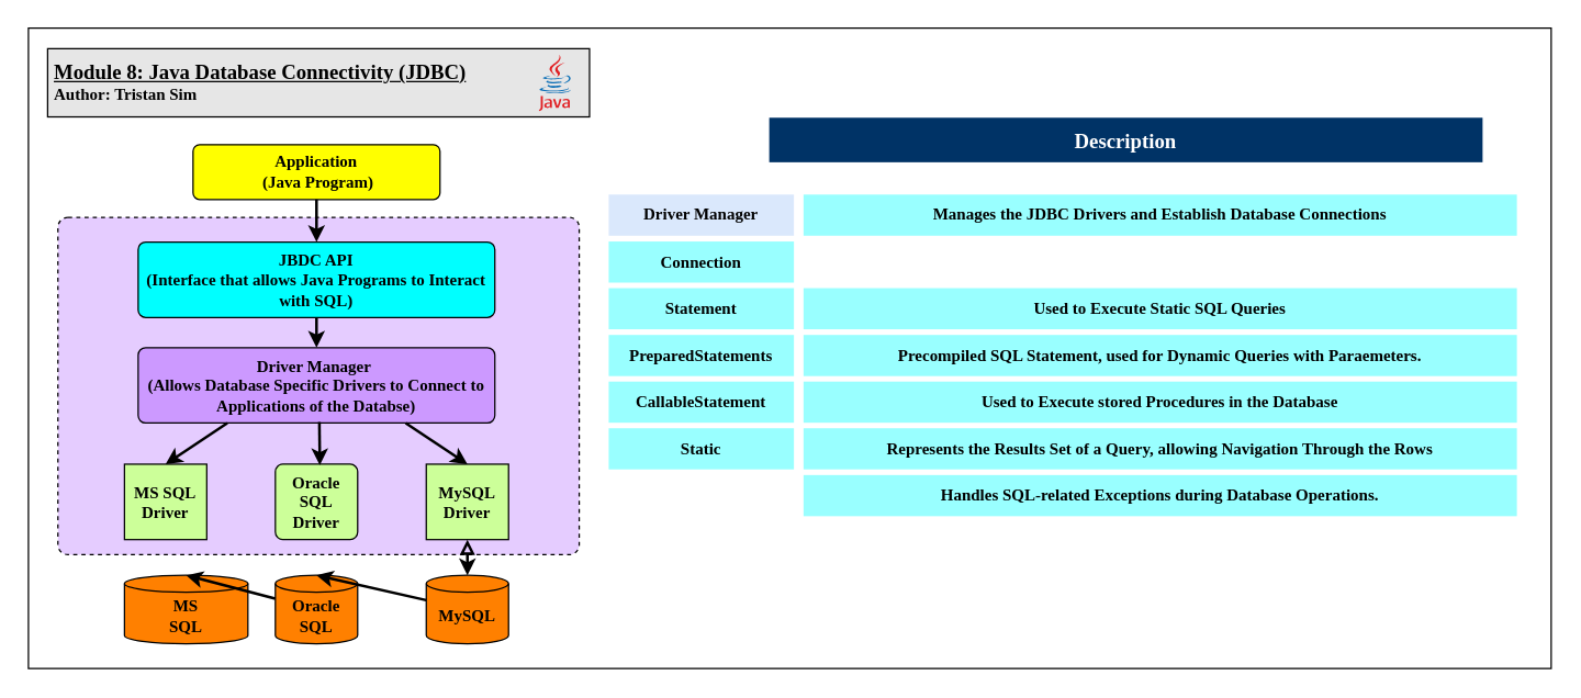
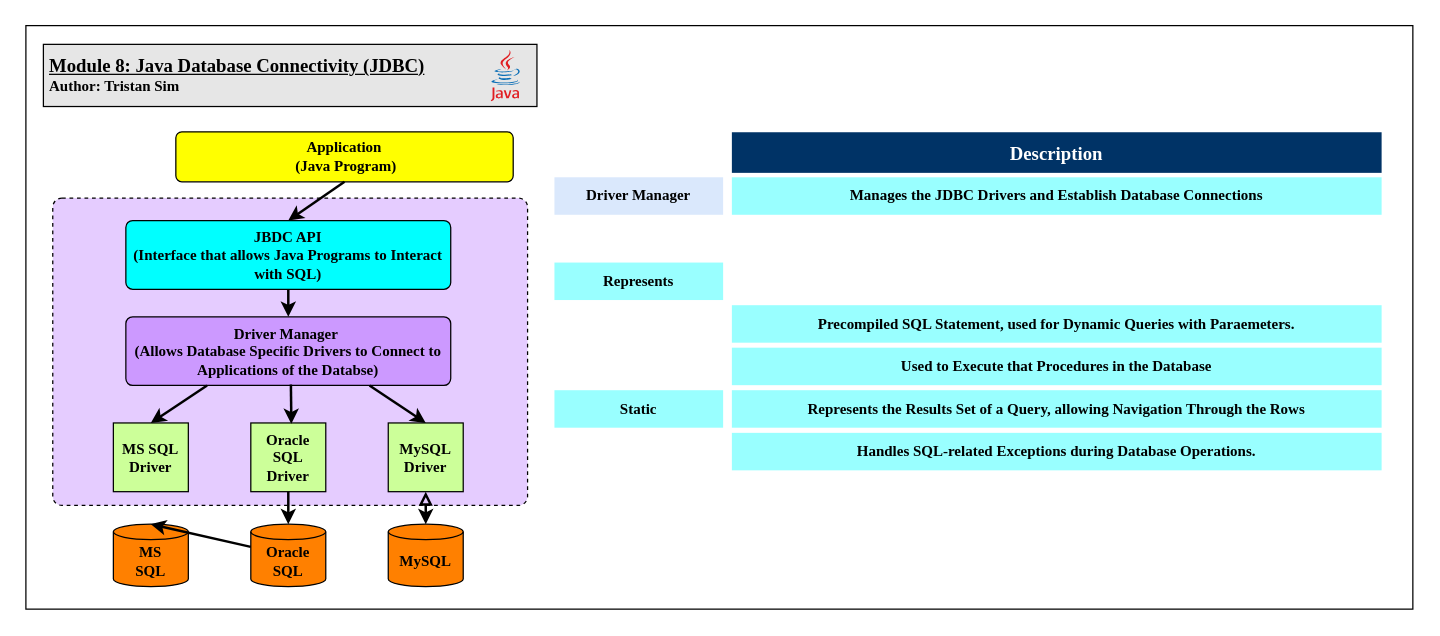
- <mxCell id="23" value="&lt;font face=&quot;Comic Sans MS&quot;&gt;&lt;b&gt;Description&lt;/b&gt;&lt;/font&gt;" style="rounded=0;whiteSpace=wrap;html=1;fillColor=#003366;fontColor=#FFFFFF;strokeColor=none;align=center;spacing=12;fontSize=15;" parent="1" vertex="1"><mxGeometry x="560" y="85.34" width="520" height="32.5" as="geometry" /></mxCell>
+ <mxCell id="23" value="&lt;font face=&quot;Comic Sans MS&quot;&gt;&lt;b&gt;Description&lt;/b&gt;&lt;/font&gt;" style="rounded=0;whiteSpace=wrap;html=1;fillColor=#003366;fontColor=#FFFFFF;strokeColor=none;align=center;spacing=12;fontSize=15;" parent="1" vertex="1"><mxGeometry x="585" y="105.34" width="520" height="32.5" as="geometry" /></mxCell>
- <mxCell id="5" value="&lt;b style=&quot;color: rgb(0, 0, 0); font-family: &amp;quot;Comic Sans MS&amp;quot;; text-align: left;&quot;&gt;Application&lt;/b&gt;&lt;div&gt;&lt;b style=&quot;color: rgb(0, 0, 0); font-family: &amp;quot;Comic Sans MS&amp;quot;; text-align: left;&quot;&gt;&amp;nbsp;(Java Program)&lt;/b&gt;&lt;/div&gt;" style="rounded=1;whiteSpace=wrap;html=1;arcSize=12;fillColor=#FFFF00;strokeColor=#000000;" parent="1" vertex="1"><mxGeometry x="140" y="105" width="180" height="40" as="geometry" /></mxCell>
+ <mxCell id="5" value="&lt;b style=&quot;color: rgb(0, 0, 0); font-family: &amp;quot;Comic Sans MS&amp;quot;; text-align: left;&quot;&gt;Application&lt;/b&gt;&lt;div&gt;&lt;b style=&quot;color: rgb(0, 0, 0); font-family: &amp;quot;Comic Sans MS&amp;quot;; text-align: left;&quot;&gt;&amp;nbsp;(Java Program)&lt;/b&gt;&lt;/div&gt;" style="rounded=1;whiteSpace=wrap;html=1;arcSize=12;fillColor=#FFFF00;strokeColor=#000000;" parent="1" vertex="1"><mxGeometry x="140" y="105" width="270" height="40" as="geometry" /></mxCell>
- <mxCell id="26" value="&lt;font face=&quot;Comic Sans MS&quot;&gt;&lt;b&gt;Connection&lt;/b&gt;&lt;/font&gt;" style="rounded=0;whiteSpace=wrap;html=1;fillColor=#99FFFF;fontColor=#000000;strokeColor=none;align=center;spacing=12;fontSize=12;" parent="1" vertex="1"><mxGeometry x="443" y="175.6" width="135" height="30" as="geometry" /></mxCell>
- <mxCell id="28" value="&lt;font face=&quot;Comic Sans MS&quot;&gt;&lt;b&gt;Used to Execute Static SQL Queries&lt;/b&gt;&lt;/font&gt;" style="rounded=0;whiteSpace=wrap;html=1;fillColor=#99FFFF;fontColor=#000000;strokeColor=none;align=center;spacing=12;fontSize=12;" parent="1" vertex="1"><mxGeometry x="585" y="209.63" width="520" height="30" as="geometry" /></mxCell>
- <mxCell id="27" value="&lt;font face=&quot;Comic Sans MS&quot;&gt;&lt;b&gt;Statement&lt;/b&gt;&lt;/font&gt;" style="rounded=0;whiteSpace=wrap;html=1;fillColor=#99FFFF;fontColor=#000000;strokeColor=none;align=center;spacing=12;fontSize=12;" parent="1" vertex="1"><mxGeometry x="443" y="209.63" width="135" height="30" as="geometry" /></mxCell>
+ <mxCell id="27" value="&lt;font face=&quot;Comic Sans MS&quot;&gt;&lt;b&gt;Represents&lt;/b&gt;&lt;/font&gt;" style="rounded=0;whiteSpace=wrap;html=1;fillColor=#99FFFF;fontColor=#000000;strokeColor=none;align=center;spacing=12;fontSize=12;" parent="1" vertex="1"><mxGeometry x="443" y="209.63" width="135" height="30" as="geometry" /></mxCell>
- <mxCell id="29" value="&lt;font face=&quot;Comic Sans MS&quot;&gt;&lt;b&gt;PreparedStatements&lt;/b&gt;&lt;/font&gt;" style="rounded=0;whiteSpace=wrap;html=1;fillColor=#99FFFF;fontColor=#000000;strokeColor=none;align=center;spacing=12;fontSize=12;" parent="1" vertex="1"><mxGeometry x="443" y="243.76" width="135" height="30" as="geometry" /></mxCell>
- <mxCell id="31" value="&lt;font face=&quot;Comic Sans MS&quot;&gt;&lt;b&gt;CallableStatement&lt;/b&gt;&lt;/font&gt;" style="rounded=0;whiteSpace=wrap;html=1;fillColor=#99FFFF;fontColor=#000000;strokeColor=none;align=center;spacing=12;fontSize=12;" parent="1" vertex="1"><mxGeometry x="443" y="277.76" width="135" height="30" as="geometry" /></mxCell>
- <mxCell id="32" value="&lt;font face=&quot;Comic Sans MS&quot;&gt;&lt;b&gt;Used to Execute stored Procedures in the Database&lt;/b&gt;&lt;/font&gt;" style="rounded=0;whiteSpace=wrap;html=1;fillColor=#99FFFF;fontColor=#000000;strokeColor=none;align=center;spacing=12;fontSize=12;" parent="1" vertex="1"><mxGeometry x="585" y="277.76" width="520" height="30" as="geometry" /></mxCell>
+ <mxCell id="32" value="&lt;font face=&quot;Comic Sans MS&quot;&gt;&lt;b&gt;Used to Execute that Procedures in the Database&lt;/b&gt;&lt;/font&gt;" style="rounded=0;whiteSpace=wrap;html=1;fillColor=#99FFFF;fontColor=#000000;strokeColor=none;align=center;spacing=12;fontSize=12;" parent="1" vertex="1"><mxGeometry x="585" y="277.76" width="520" height="30" as="geometry" /></mxCell>
- <mxCell id="13" value="&lt;div style=&quot;&quot;&gt;&lt;font face=&quot;Comic Sans MS&quot; color=&quot;#000000&quot;&gt;&lt;b&gt;Oracle&lt;/b&gt;&lt;/font&gt;&lt;div&gt;&lt;font face=&quot;Comic Sans MS&quot; color=&quot;#000000&quot;&gt;&lt;b&gt;SQL&lt;/b&gt;&lt;/font&gt;&lt;/div&gt;&lt;div&gt;&lt;font face=&quot;Comic Sans MS&quot; color=&quot;#000000&quot;&gt;&lt;b&gt;Driver&lt;/b&gt;&lt;/font&gt;&lt;/div&gt;&lt;/div&gt;" style="rounded=1;whiteSpace=wrap;html=1;arcSize=10;fillColor=#CCFF99;strokeColor=#000000;align=center;" parent="1" vertex="1"><mxGeometry x="200" y="338" width="60" height="55" as="geometry" /></mxCell>
+ <mxCell id="13" value="&lt;div style=&quot;&quot;&gt;&lt;font face=&quot;Comic Sans MS&quot; color=&quot;#000000&quot;&gt;&lt;b&gt;Oracle&lt;/b&gt;&lt;/font&gt;&lt;div&gt;&lt;font face=&quot;Comic Sans MS&quot; color=&quot;#000000&quot;&gt;&lt;b&gt;SQL&lt;/b&gt;&lt;/font&gt;&lt;/div&gt;&lt;div&gt;&lt;font face=&quot;Comic Sans MS&quot; color=&quot;#000000&quot;&gt;&lt;b&gt;Driver&lt;/b&gt;&lt;/font&gt;&lt;/div&gt;&lt;/div&gt;" style="whiteSpace=wrap;html=1;arcSize=10;fillColor=#CCFF99;strokeColor=#000000;align=center;rounded=0;" parent="1" vertex="1"><mxGeometry x="200" y="338" width="60" height="55" as="geometry" /></mxCell>
- <mxCell id="21" value="" style="endArrow=none;startArrow=classic;html=1;rounded=0;strokeColor=#000000;exitX=0.5;exitY=0;exitDx=0;exitDy=0;strokeWidth=2;endFill=0;exitPerimeter=0;" parent="1" source="10" target="11" edge="1"><mxGeometry width="50" height="50" relative="1" as="geometry"><mxPoint x="130" y="448" as="sourcePoint" /><mxPoint x="130" y="403" as="targetPoint" /></mxGeometry></mxCell>
+ <mxCell id="21" value="" style="endArrow=none;startArrow=classic;html=1;rounded=0;strokeColor=#000000;entryX=0.5;entryY=1;entryDx=0;entryDy=0;exitX=0.5;exitY=0;exitDx=0;exitDy=0;strokeWidth=2;endFill=0;exitPerimeter=0;" parent="1" source="10" target="13" edge="1"><mxGeometry width="50" height="50" relative="1" as="geometry"><mxPoint x="130" y="448" as="sourcePoint" /><mxPoint x="130" y="403" as="targetPoint" /></mxGeometry></mxCell>
- <mxCell id="9" value="&lt;font face=&quot;Comic Sans MS&quot; color=&quot;#000000&quot;&gt;&lt;b&gt;MS&lt;/b&gt;&lt;/font&gt;&lt;div&gt;&lt;font face=&quot;Comic Sans MS&quot; color=&quot;#000000&quot;&gt;&lt;b&gt;SQL&lt;/b&gt;&lt;/font&gt;&lt;/div&gt;" style="shape=cylinder3;whiteSpace=wrap;html=1;boundedLbl=1;backgroundOutline=1;size=6.143;fillColor=#FF8000;strokeColor=#000000;" parent="1" vertex="1"><mxGeometry x="90" y="419" width="90" height="50" as="geometry" /></mxCell>
+ <mxCell id="9" value="&lt;font face=&quot;Comic Sans MS&quot; color=&quot;#000000&quot;&gt;&lt;b&gt;MS&lt;/b&gt;&lt;/font&gt;&lt;div&gt;&lt;font face=&quot;Comic Sans MS&quot; color=&quot;#000000&quot;&gt;&lt;b&gt;SQL&lt;/b&gt;&lt;/font&gt;&lt;/div&gt;" style="shape=cylinder3;whiteSpace=wrap;html=1;boundedLbl=1;backgroundOutline=1;size=6.143;fillColor=#FF8000;strokeColor=#000000;" parent="1" vertex="1"><mxGeometry x="90" y="419" width="60" height="50" as="geometry" /></mxCell>
